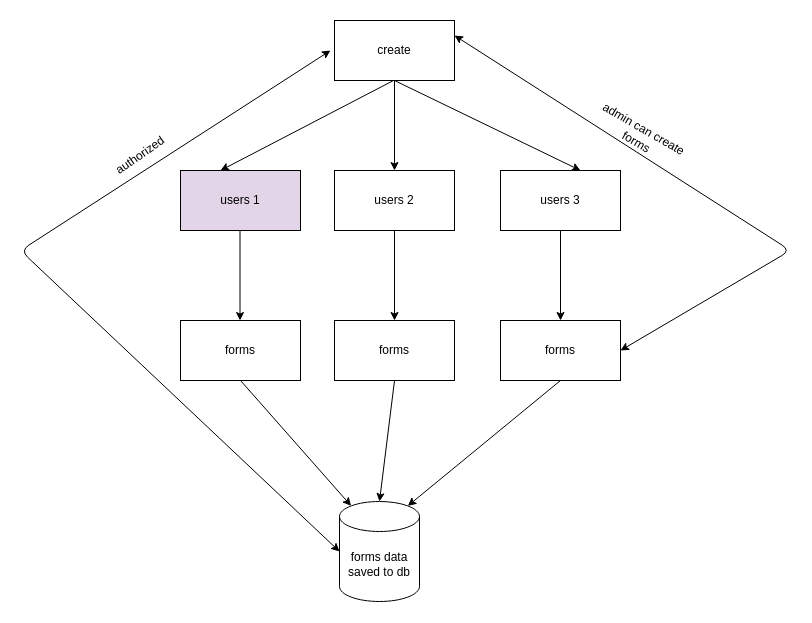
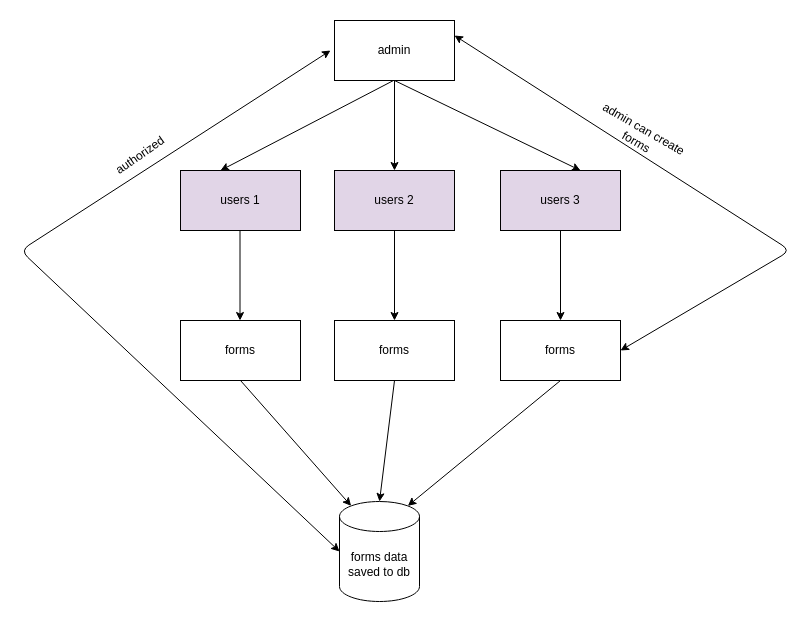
- <mxCell id="2" value="create" style="rounded=0;whiteSpace=wrap;html=1;" vertex="1" parent="1"><mxGeometry x="334" y="20" width="120" height="60" as="geometry" /></mxCell>
+ <mxCell id="2" value="admin" style="rounded=0;whiteSpace=wrap;html=1;" vertex="1" parent="1"><mxGeometry x="334" y="20" width="120" height="60" as="geometry" /></mxCell>
- <mxCell id="4" value="users 2" style="rounded=0;whiteSpace=wrap;html=1;" vertex="1" parent="1"><mxGeometry x="334" y="170" width="120" height="60" as="geometry" /></mxCell>
+ <mxCell id="4" value="users 2" style="rounded=0;whiteSpace=wrap;html=1;fillColor=#e1d5e7;" vertex="1" parent="1"><mxGeometry x="334" y="170" width="120" height="60" as="geometry" /></mxCell>
- <mxCell id="7" value="users 3" style="rounded=0;whiteSpace=wrap;html=1;" vertex="1" parent="1"><mxGeometry x="500" y="170" width="120" height="60" as="geometry" /></mxCell>
+ <mxCell id="7" value="users 3" style="rounded=0;whiteSpace=wrap;html=1;fillColor=#e1d5e7;" vertex="1" parent="1"><mxGeometry x="500" y="170" width="120" height="60" as="geometry" /></mxCell>
